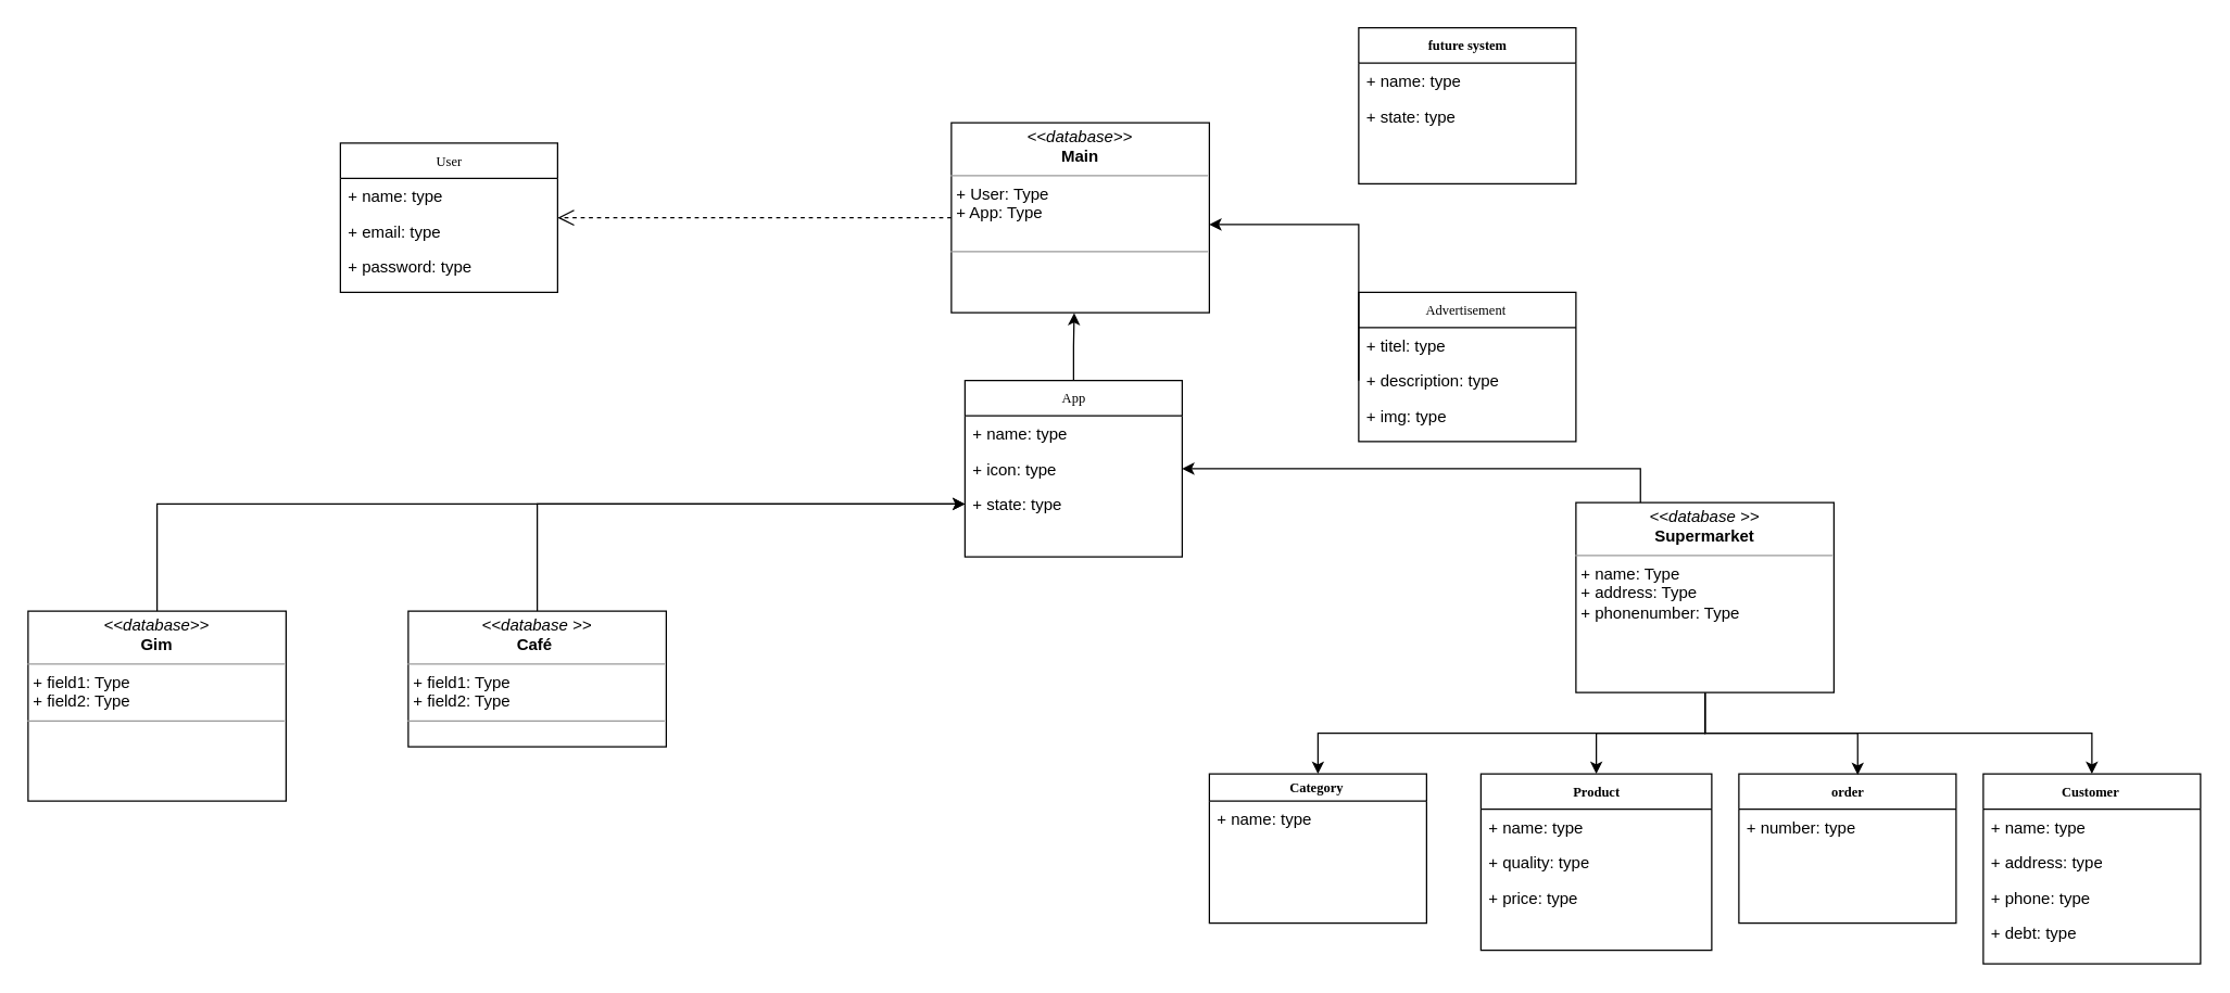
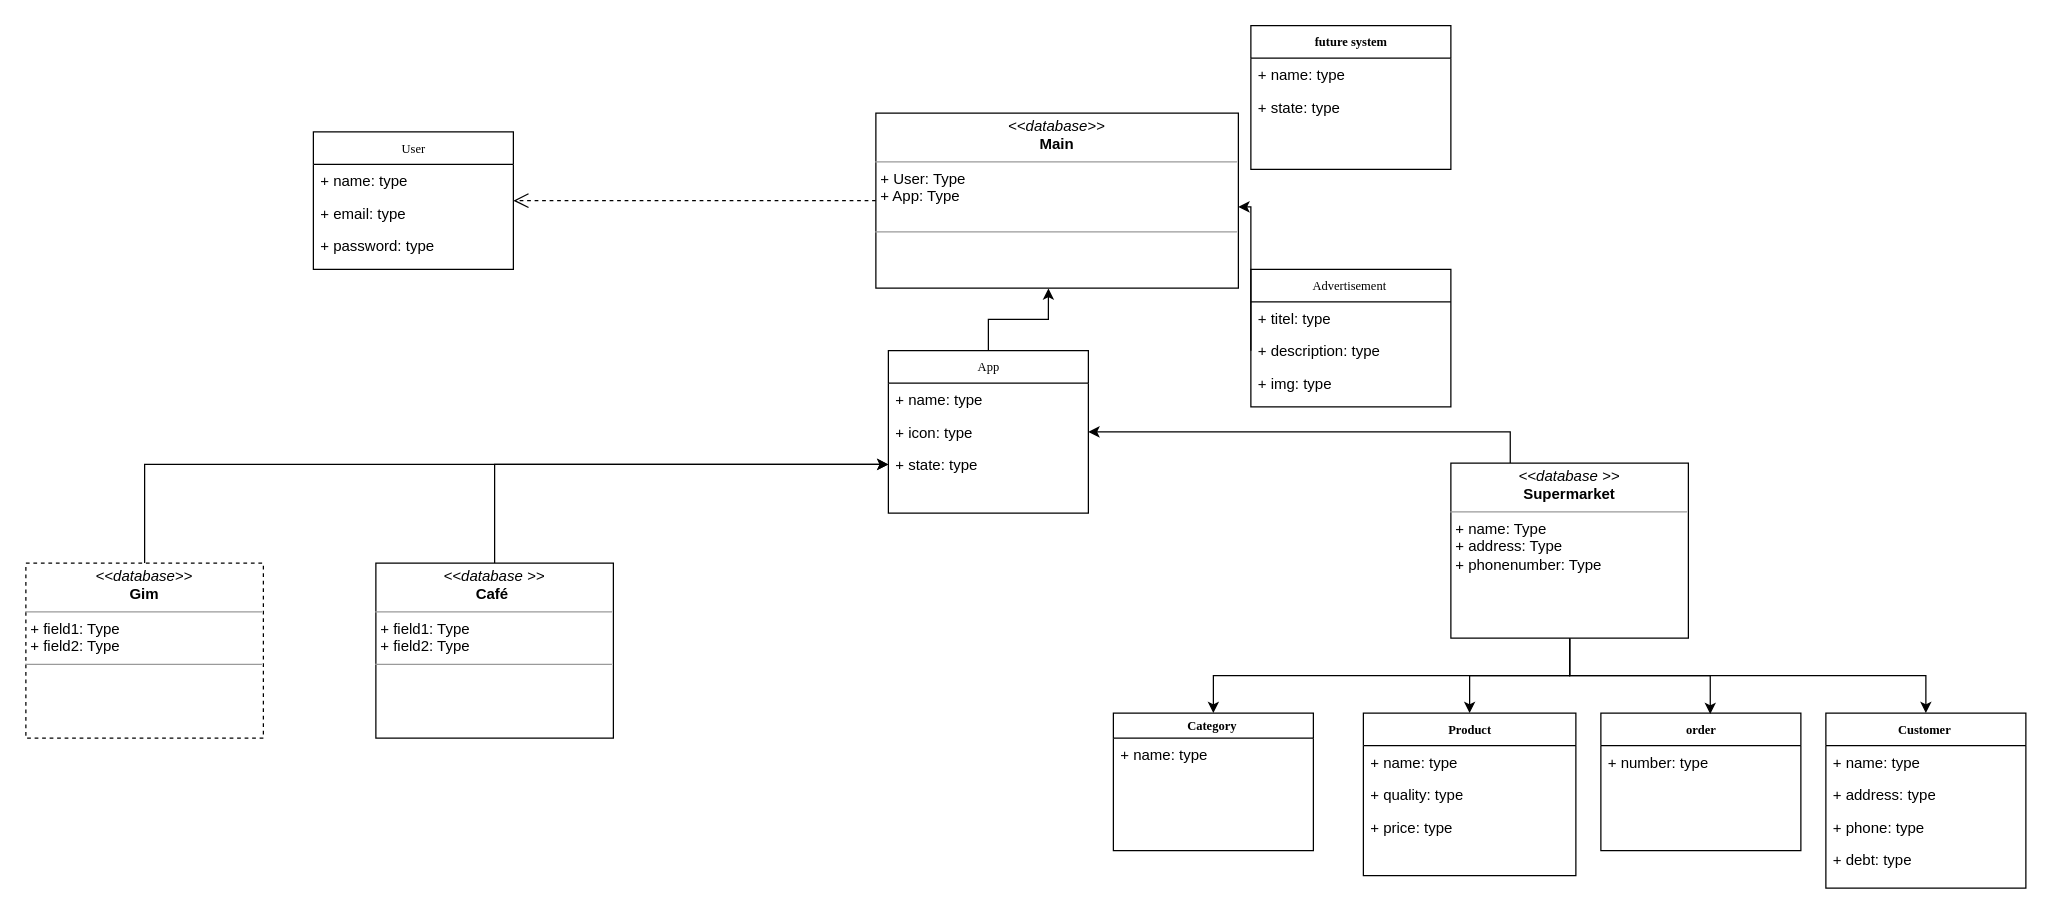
- <mxCell id="18" value="&lt;p style=&quot;margin:0px;margin-top:4px;text-align:center;&quot;&gt;&lt;i&gt;&amp;lt;&amp;lt;database&amp;gt;&amp;gt;&lt;/i&gt;&lt;br&gt;&lt;b&gt;Main&lt;/b&gt;&lt;/p&gt;&lt;hr size=&quot;1&quot;&gt;&lt;p style=&quot;margin:0px;margin-left:4px;&quot;&gt;+ User: Type&lt;br&gt;+ App: Type&lt;/p&gt;&lt;p style=&quot;margin:0px;margin-left:4px;&quot;&gt;&lt;br&gt;&lt;/p&gt;&lt;hr size=&quot;1&quot;&gt;&lt;p style=&quot;margin:0px;margin-left:4px;&quot;&gt;&lt;br&gt;&lt;/p&gt;" style="verticalAlign=top;align=left;overflow=fill;fontSize=12;fontFamily=Helvetica;html=1;rounded=0;shadow=0;comic=0;labelBackgroundColor=none;strokeWidth=1" parent="1" vertex="1"><mxGeometry x="700" y="90" width="190" height="140" as="geometry" /></mxCell>
+ <mxCell id="18" value="&lt;p style=&quot;margin:0px;margin-top:4px;text-align:center;&quot;&gt;&lt;i&gt;&amp;lt;&amp;lt;database&amp;gt;&amp;gt;&lt;/i&gt;&lt;br&gt;&lt;b&gt;Main&lt;/b&gt;&lt;/p&gt;&lt;hr size=&quot;1&quot;&gt;&lt;p style=&quot;margin:0px;margin-left:4px;&quot;&gt;+ User: Type&lt;br&gt;+ App: Type&lt;/p&gt;&lt;p style=&quot;margin:0px;margin-left:4px;&quot;&gt;&lt;br&gt;&lt;/p&gt;&lt;hr size=&quot;1&quot;&gt;&lt;p style=&quot;margin:0px;margin-left:4px;&quot;&gt;&lt;br&gt;&lt;/p&gt;" style="verticalAlign=top;align=left;overflow=fill;fontSize=12;fontFamily=Helvetica;html=1;rounded=0;shadow=0;comic=0;labelBackgroundColor=none;strokeWidth=1" parent="1" vertex="1"><mxGeometry x="700" y="90" width="290" height="140" as="geometry" /></mxCell>
- <mxCell id="20" value="&lt;p style=&quot;margin:0px;margin-top:4px;text-align:center;&quot;&gt;&lt;i&gt;&amp;lt;&amp;lt;database &amp;gt;&amp;gt;&lt;/i&gt;&lt;br&gt;&lt;b&gt;Café&amp;nbsp;&lt;/b&gt;&lt;/p&gt;&lt;hr size=&quot;1&quot;&gt;&lt;p style=&quot;margin:0px;margin-left:4px;&quot;&gt;+ field1: Type&lt;br&gt;+ field2: Type&lt;/p&gt;&lt;hr size=&quot;1&quot;&gt;&lt;p style=&quot;margin:0px;margin-left:4px;&quot;&gt;&lt;br&gt;&lt;/p&gt;" style="verticalAlign=top;align=left;overflow=fill;fontSize=12;fontFamily=Helvetica;html=1;rounded=0;shadow=0;comic=0;labelBackgroundColor=none;strokeWidth=1" parent="1" vertex="1"><mxGeometry x="300" y="450" width="190" height="100" as="geometry" /></mxCell>
+ <mxCell id="20" value="&lt;p style=&quot;margin:0px;margin-top:4px;text-align:center;&quot;&gt;&lt;i&gt;&amp;lt;&amp;lt;database &amp;gt;&amp;gt;&lt;/i&gt;&lt;br&gt;&lt;b&gt;Café&amp;nbsp;&lt;/b&gt;&lt;/p&gt;&lt;hr size=&quot;1&quot;&gt;&lt;p style=&quot;margin:0px;margin-left:4px;&quot;&gt;+ field1: Type&lt;br&gt;+ field2: Type&lt;/p&gt;&lt;hr size=&quot;1&quot;&gt;&lt;p style=&quot;margin:0px;margin-left:4px;&quot;&gt;&lt;br&gt;&lt;/p&gt;" style="verticalAlign=top;align=left;overflow=fill;fontSize=12;fontFamily=Helvetica;html=1;rounded=0;shadow=0;comic=0;labelBackgroundColor=none;strokeWidth=1" parent="1" vertex="1"><mxGeometry x="300" y="450" width="190" height="140" as="geometry" /></mxCell>
- <mxCell id="22" value="&lt;p style=&quot;margin:0px;margin-top:4px;text-align:center;&quot;&gt;&lt;i&gt;&amp;lt;&amp;lt;&lt;/i&gt;&lt;i&gt;database&lt;/i&gt;&lt;i&gt;&amp;gt;&amp;gt;&lt;/i&gt;&lt;br&gt;&lt;b&gt;Gim&lt;/b&gt;&lt;/p&gt;&lt;hr size=&quot;1&quot;&gt;&lt;p style=&quot;margin:0px;margin-left:4px;&quot;&gt;+ field1: Type&lt;br&gt;+ field2: Type&lt;/p&gt;&lt;hr size=&quot;1&quot;&gt;&lt;p style=&quot;margin:0px;margin-left:4px;&quot;&gt;&lt;br&gt;&lt;/p&gt;" style="verticalAlign=top;align=left;overflow=fill;fontSize=12;fontFamily=Helvetica;html=1;rounded=0;shadow=0;comic=0;labelBackgroundColor=none;strokeWidth=1" parent="1" vertex="1"><mxGeometry x="20" y="450" width="190" height="140" as="geometry" /></mxCell>
+ <mxCell id="22" value="&lt;p style=&quot;margin:0px;margin-top:4px;text-align:center;&quot;&gt;&lt;i&gt;&amp;lt;&amp;lt;&lt;/i&gt;&lt;i&gt;database&lt;/i&gt;&lt;i&gt;&amp;gt;&amp;gt;&lt;/i&gt;&lt;br&gt;&lt;b&gt;Gim&lt;/b&gt;&lt;/p&gt;&lt;hr size=&quot;1&quot;&gt;&lt;p style=&quot;margin:0px;margin-left:4px;&quot;&gt;+ field1: Type&lt;br&gt;+ field2: Type&lt;/p&gt;&lt;hr size=&quot;1&quot;&gt;&lt;p style=&quot;margin:0px;margin-left:4px;&quot;&gt;&lt;br&gt;&lt;/p&gt;" style="verticalAlign=top;align=left;overflow=fill;fontSize=12;fontFamily=Helvetica;html=1;rounded=0;shadow=0;comic=0;labelBackgroundColor=none;strokeWidth=1;dashed=1;" parent="1" vertex="1"><mxGeometry x="20" y="450" width="190" height="140" as="geometry" /></mxCell>
